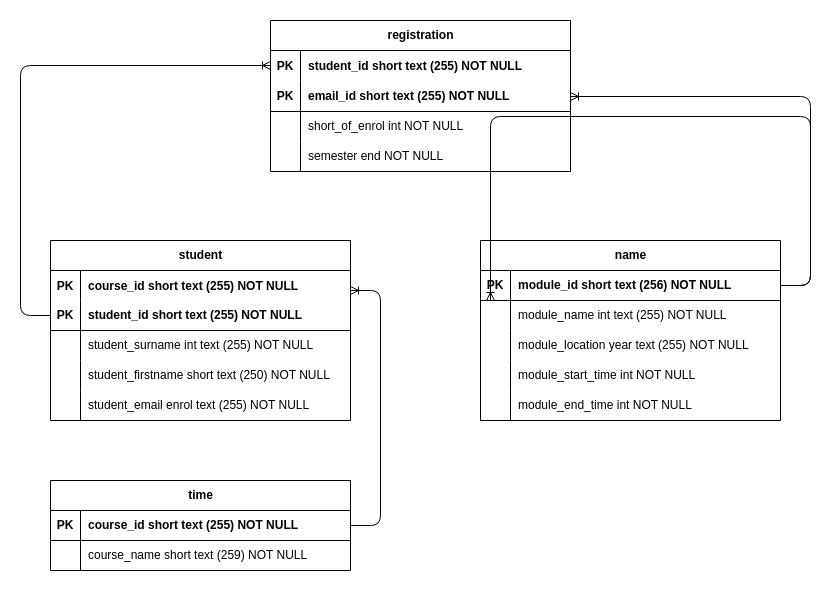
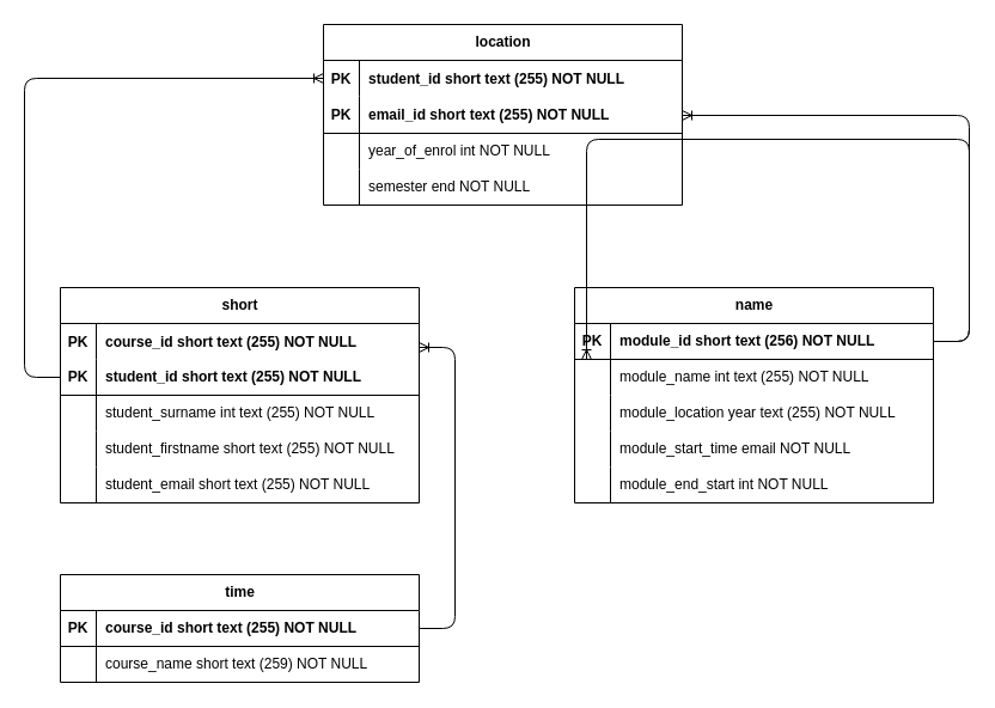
- <mxCell id="2" value="registration" style="shape=table;startSize=30;container=1;collapsible=1;childLayout=tableLayout;fixedRows=1;rowLines=0;fontStyle=1;align=center;resizeLast=1;html=1;" parent="1" vertex="1"><mxGeometry x="270" y="20" width="300" height="151.0" as="geometry"><mxRectangle x="270" y="40" width="110" height="30" as="alternateBounds" /></mxGeometry></mxCell>
+ <mxCell id="2" value="location" style="shape=table;startSize=30;container=1;collapsible=1;childLayout=tableLayout;fixedRows=1;rowLines=0;fontStyle=1;align=center;resizeLast=1;html=1;" parent="1" vertex="1"><mxGeometry x="270" y="20" width="300" height="151.0" as="geometry"><mxRectangle x="270" y="40" width="110" height="30" as="alternateBounds" /></mxGeometry></mxCell>
- <mxCell id="11" value="short_of_enrol int NOT NULL" style="shape=partialRectangle;connectable=0;fillColor=none;top=0;left=0;bottom=0;right=0;align=left;spacingLeft=6;overflow=hidden;whiteSpace=wrap;html=1;" parent="9" vertex="1"><mxGeometry x="30" width="270" height="30" as="geometry"><mxRectangle width="270" height="30" as="alternateBounds" /></mxGeometry></mxCell>
+ <mxCell id="11" value="year_of_enrol int NOT NULL" style="shape=partialRectangle;connectable=0;fillColor=none;top=0;left=0;bottom=0;right=0;align=left;spacingLeft=6;overflow=hidden;whiteSpace=wrap;html=1;" parent="9" vertex="1"><mxGeometry x="30" width="270" height="30" as="geometry"><mxRectangle width="270" height="30" as="alternateBounds" /></mxGeometry></mxCell>
- <mxCell id="31" value="student" style="shape=table;startSize=30;container=1;collapsible=1;childLayout=tableLayout;fixedRows=1;rowLines=0;fontStyle=1;align=center;resizeLast=1;html=1;" parent="1" vertex="1"><mxGeometry x="50" y="240" width="300" height="180" as="geometry" /></mxCell>
+ <mxCell id="31" value="short" style="shape=table;startSize=30;container=1;collapsible=1;childLayout=tableLayout;fixedRows=1;rowLines=0;fontStyle=1;align=center;resizeLast=1;html=1;" parent="1" vertex="1"><mxGeometry x="50" y="240" width="300" height="180" as="geometry" /></mxCell>
- <mxCell id="43" value="student_firstname short text (250) NOT NULL" style="shape=partialRectangle;connectable=0;fillColor=none;top=0;left=0;bottom=0;right=0;align=left;spacingLeft=6;overflow=hidden;whiteSpace=wrap;html=1;" parent="41" vertex="1"><mxGeometry x="30" width="270" height="30" as="geometry"><mxRectangle width="270" height="30" as="alternateBounds" /></mxGeometry></mxCell>
+ <mxCell id="43" value="student_firstname short text (255) NOT NULL" style="shape=partialRectangle;connectable=0;fillColor=none;top=0;left=0;bottom=0;right=0;align=left;spacingLeft=6;overflow=hidden;whiteSpace=wrap;html=1;" parent="41" vertex="1"><mxGeometry x="30" width="270" height="30" as="geometry"><mxRectangle width="270" height="30" as="alternateBounds" /></mxGeometry></mxCell>
- <mxCell id="27" value="module_start_time int NOT NULL" style="shape=partialRectangle;connectable=0;fillColor=none;top=0;left=0;bottom=0;right=0;align=left;spacingLeft=6;overflow=hidden;whiteSpace=wrap;html=1;" parent="25" vertex="1"><mxGeometry x="30" width="270" height="30" as="geometry"><mxRectangle width="270" height="30" as="alternateBounds" /></mxGeometry></mxCell>
+ <mxCell id="27" value="module_start_time email NOT NULL" style="shape=partialRectangle;connectable=0;fillColor=none;top=0;left=0;bottom=0;right=0;align=left;spacingLeft=6;overflow=hidden;whiteSpace=wrap;html=1;" parent="25" vertex="1"><mxGeometry x="30" width="270" height="30" as="geometry"><mxRectangle width="270" height="30" as="alternateBounds" /></mxGeometry></mxCell>
- <mxCell id="46" value="student_email enrol text (255) NOT NULL" style="shape=partialRectangle;connectable=0;fillColor=none;top=0;left=0;bottom=0;right=0;align=left;spacingLeft=6;overflow=hidden;whiteSpace=wrap;html=1;" parent="44" vertex="1"><mxGeometry x="30" width="270" height="30" as="geometry"><mxRectangle width="270" height="30" as="alternateBounds" /></mxGeometry></mxCell>
+ <mxCell id="46" value="student_email short text (255) NOT NULL" style="shape=partialRectangle;connectable=0;fillColor=none;top=0;left=0;bottom=0;right=0;align=left;spacingLeft=6;overflow=hidden;whiteSpace=wrap;html=1;" parent="44" vertex="1"><mxGeometry x="30" width="270" height="30" as="geometry"><mxRectangle width="270" height="30" as="alternateBounds" /></mxGeometry></mxCell>
- <mxCell id="30" value="module_end_time int NOT NULL" style="shape=partialRectangle;connectable=0;fillColor=none;top=0;left=0;bottom=0;right=0;align=left;spacingLeft=6;overflow=hidden;whiteSpace=wrap;html=1;" parent="28" vertex="1"><mxGeometry x="30" width="270" height="30" as="geometry"><mxRectangle width="270" height="30" as="alternateBounds" /></mxGeometry></mxCell>
+ <mxCell id="30" value="module_end_start int NOT NULL" style="shape=partialRectangle;connectable=0;fillColor=none;top=0;left=0;bottom=0;right=0;align=left;spacingLeft=6;overflow=hidden;whiteSpace=wrap;html=1;" parent="28" vertex="1"><mxGeometry x="30" width="270" height="30" as="geometry"><mxRectangle width="270" height="30" as="alternateBounds" /></mxGeometry></mxCell>
